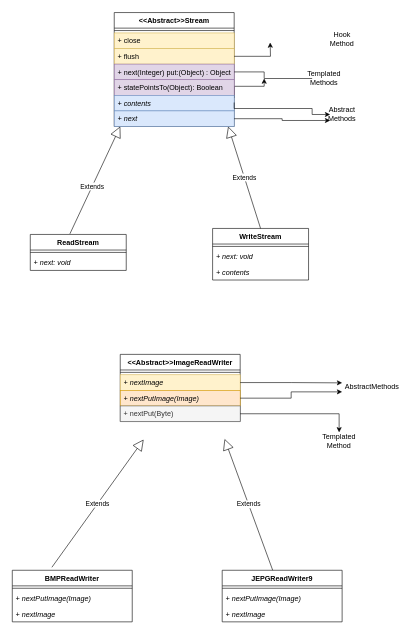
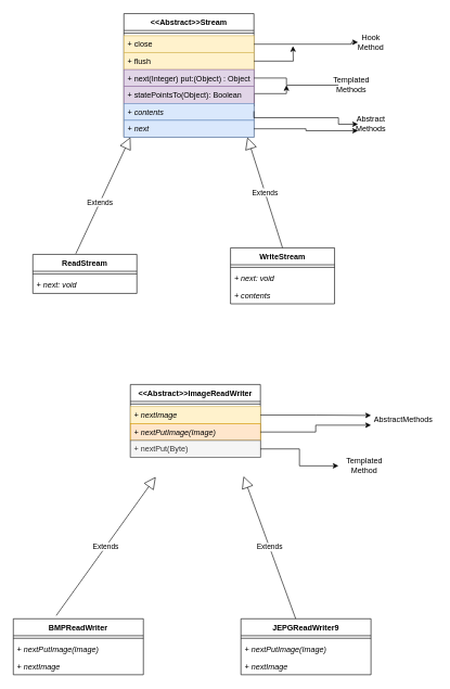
+ <mxCell id="26" style="edgeStyle=orthogonalEdgeStyle;rounded=0;orthogonalLoop=1;jettySize=auto;html=1;entryX=0;entryY=0.5;entryDx=0;entryDy=0;exitX=1;exitY=0.5;exitDx=0;exitDy=0;" edge="1" parent="1" source="5" target="25"><mxGeometry relative="1" as="geometry"><Array as="points"><mxPoint x="540" y="67" /></Array></mxGeometry></mxCell>
- <mxCell id="47" value="Templated Method" style="text;html=1;strokeColor=none;fillColor=none;align=center;verticalAlign=middle;whiteSpace=wrap;rounded=0;" vertex="1" parent="1"><mxGeometry x="525" y="720" width="80" height="30" as="geometry" /></mxCell>
+ <mxCell id="47" value="Templated Method" style="text;html=1;strokeColor=none;fillColor=none;align=center;verticalAlign=middle;whiteSpace=wrap;rounded=0;" vertex="1" parent="1"><mxGeometry x="520" y="700" width="80" height="30" as="geometry" /></mxCell>
